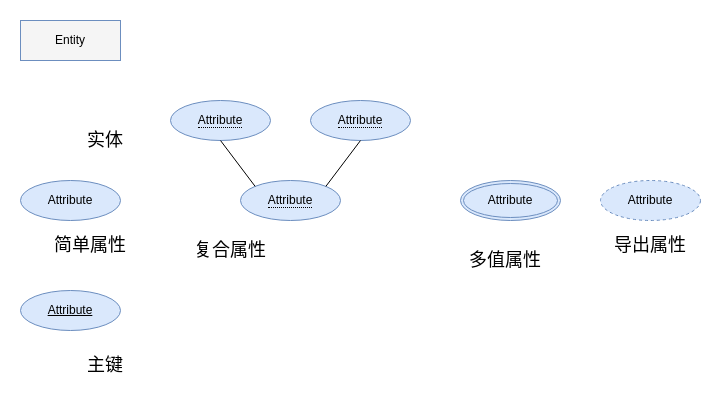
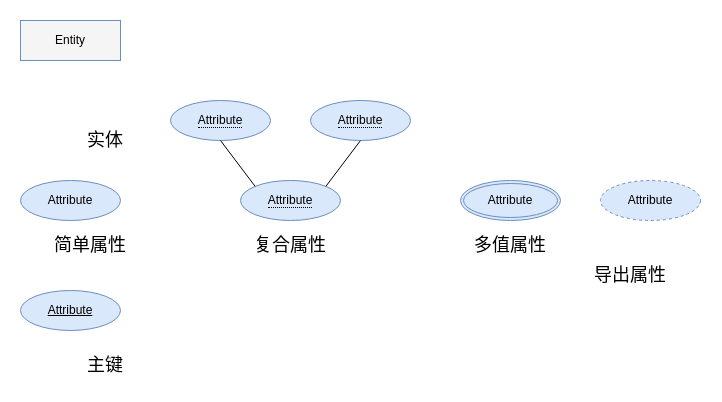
- <mxCell id="15" value="&lt;font style=&quot;font-size: 18px;&quot;&gt;导出属性&lt;/font&gt;" style="text;html=1;align=center;verticalAlign=middle;whiteSpace=wrap;rounded=0;" vertex="1" parent="1"><mxGeometry x="605" y="230" width="90" height="30" as="geometry" /></mxCell>
+ <mxCell id="15" value="&lt;font style=&quot;font-size: 18px;&quot;&gt;导出属性&lt;/font&gt;" style="text;html=1;align=center;verticalAlign=middle;whiteSpace=wrap;rounded=0;" vertex="1" parent="1"><mxGeometry x="585" y="260" width="90" height="30" as="geometry" /></mxCell>
- <mxCell id="11" value="&lt;font style=&quot;font-size: 18px;&quot;&gt;复合属性&lt;/font&gt;" style="text;html=1;align=center;verticalAlign=middle;whiteSpace=wrap;rounded=0;" vertex="1" parent="1"><mxGeometry x="185" y="235" width="90" height="30" as="geometry" /></mxCell>
+ <mxCell id="11" value="&lt;font style=&quot;font-size: 18px;&quot;&gt;复合属性&lt;/font&gt;" style="text;html=1;align=center;verticalAlign=middle;whiteSpace=wrap;rounded=0;" vertex="1" parent="1"><mxGeometry x="245" y="230" width="90" height="30" as="geometry" /></mxCell>
- <mxCell id="13" value="&lt;font style=&quot;font-size: 18px;&quot;&gt;多值属性&lt;/font&gt;" style="text;html=1;align=center;verticalAlign=middle;whiteSpace=wrap;rounded=0;" vertex="1" parent="1"><mxGeometry x="460" y="245" width="90" height="30" as="geometry" /></mxCell>
+ <mxCell id="13" value="&lt;font style=&quot;font-size: 18px;&quot;&gt;多值属性&lt;/font&gt;" style="text;html=1;align=center;verticalAlign=middle;whiteSpace=wrap;rounded=0;" vertex="1" parent="1"><mxGeometry x="465" y="230" width="90" height="30" as="geometry" /></mxCell>
